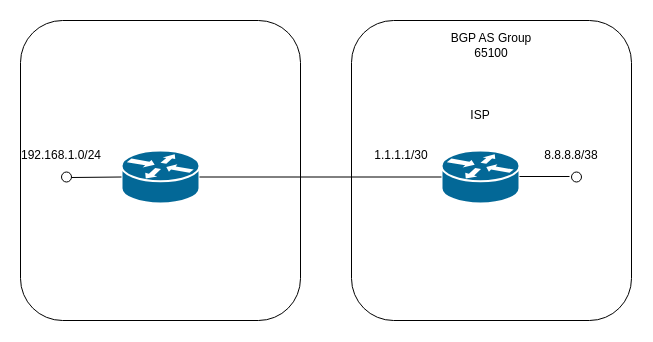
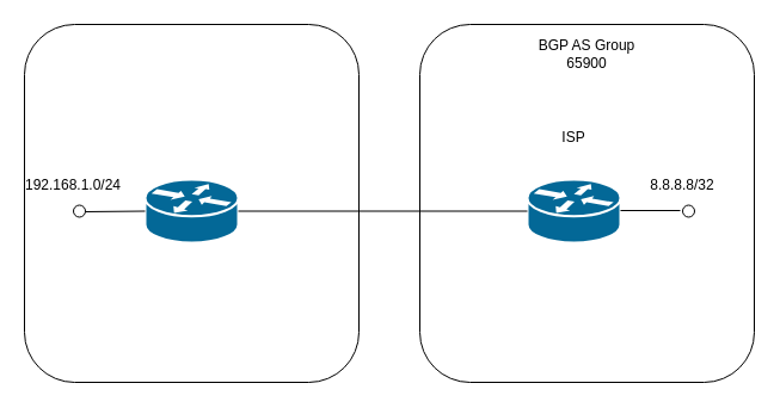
- <mxCell id="15" value="BGP AS Group&lt;div&gt;65100&lt;/div&gt;" style="text;html=1;align=center;verticalAlign=middle;whiteSpace=wrap;rounded=0;" vertex="1" parent="1"><mxGeometry x="445" y="30" width="92" height="30" as="geometry" /></mxCell>
+ <mxCell id="15" value="BGP AS Group&lt;div&gt;65900&lt;/div&gt;" style="text;html=1;align=center;verticalAlign=middle;whiteSpace=wrap;rounded=0;" vertex="1" parent="1"><mxGeometry x="445" y="30" width="92" height="30" as="geometry" /></mxCell>
- <mxCell id="11" value="1.1.1.1/30" style="text;html=1;align=center;verticalAlign=middle;whiteSpace=wrap;rounded=0;" vertex="1" parent="1"><mxGeometry x="371" y="140" width="60" height="30" as="geometry" /></mxCell>
- <mxCell id="12" value="8.8.8.8/38" style="text;html=1;align=center;verticalAlign=middle;whiteSpace=wrap;rounded=0;" vertex="1" parent="1"><mxGeometry x="531" y="140" width="80" height="30" as="geometry" /></mxCell>
+ <mxCell id="12" value="8.8.8.8/32" style="text;html=1;align=center;verticalAlign=middle;whiteSpace=wrap;rounded=0;" vertex="1" parent="1"><mxGeometry x="531" y="140" width="80" height="30" as="geometry" /></mxCell>
